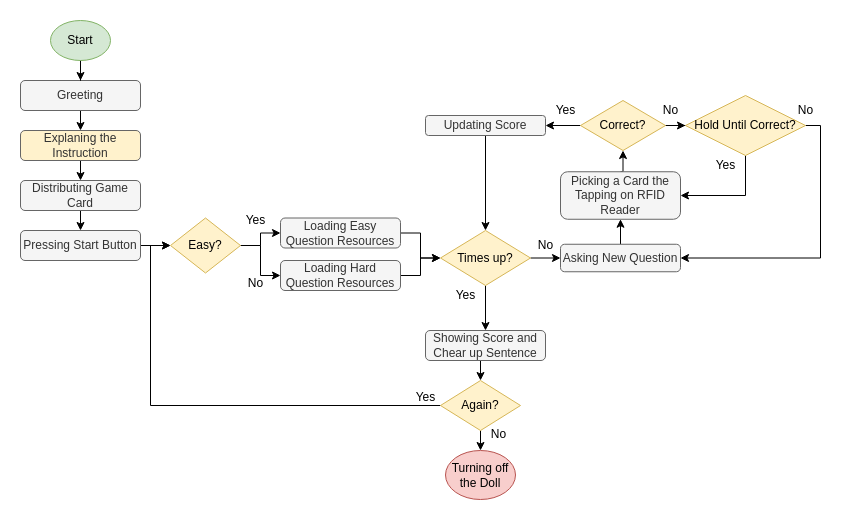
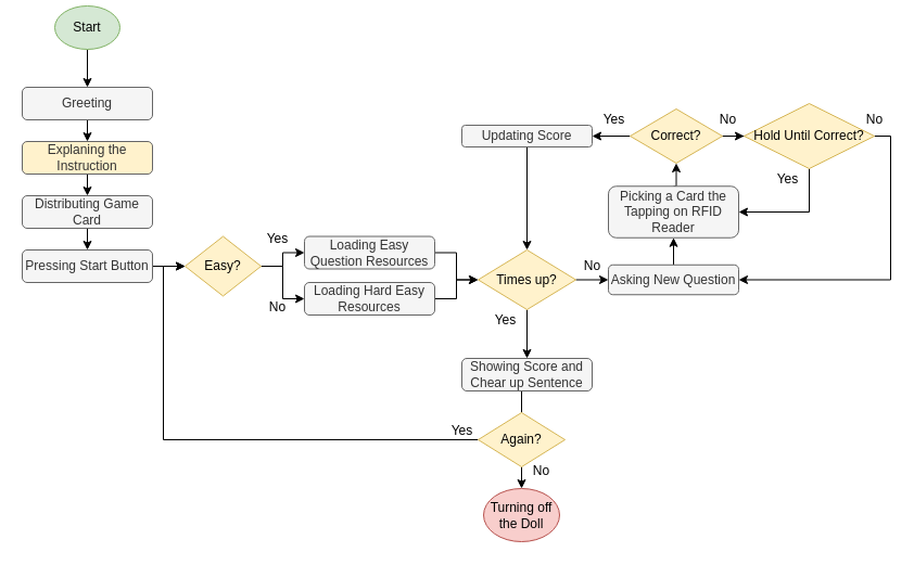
- <mxCell id="39" value="Start" style="ellipse;whiteSpace=wrap;html=1;fillColor=#d5e8d4;strokeColor=#82b366;" parent="1" vertex="1"><mxGeometry x="50" y="20" width="60" height="40" as="geometry" /></mxCell>
+ <mxCell id="39" value="Start" style="ellipse;whiteSpace=wrap;html=1;fillColor=#d5e8d4;strokeColor=#82b366;" parent="1" vertex="1"><mxGeometry x="50" y="5" width="60" height="40" as="geometry" /></mxCell>
- <mxCell id="16" value="Loading Hard Question Resources" style="rounded=1;whiteSpace=wrap;html=1;fillColor=#f5f5f5;strokeColor=#666666;fontColor=#333333;" parent="1" vertex="1"><mxGeometry x="280" y="260" width="120" height="30" as="geometry" /></mxCell>
+ <mxCell id="16" value="Loading Hard Easy Resources" style="rounded=1;whiteSpace=wrap;html=1;fillColor=#f5f5f5;strokeColor=#666666;fontColor=#333333;" parent="1" vertex="1"><mxGeometry x="280" y="260" width="120" height="30" as="geometry" /></mxCell>
- <mxCell id="32" style="edgeStyle=orthogonalEdgeStyle;rounded=0;orthogonalLoop=1;jettySize=auto;html=1;exitX=0.5;exitY=1;exitDx=0;exitDy=0;entryX=0.5;entryY=0;entryDx=0;entryDy=0;" parent="1" source="33" target="36" edge="1"><mxGeometry relative="1" as="geometry" /></mxCell>
+ <mxCell id="32" style="edgeStyle=orthogonalEdgeStyle;rounded=0;orthogonalLoop=1;jettySize=auto;html=1;exitX=0.5;exitY=1;exitDx=0;exitDy=0;entryX=0.5;entryY=0;entryDx=0;entryDy=0;endArrow=none;" parent="1" source="33" target="36" edge="1"><mxGeometry relative="1" as="geometry" /></mxCell>
